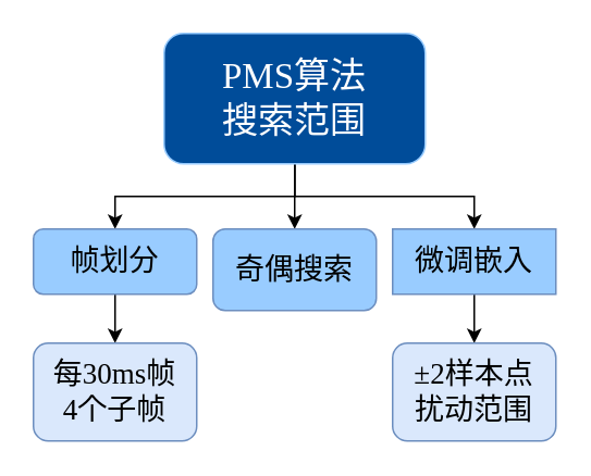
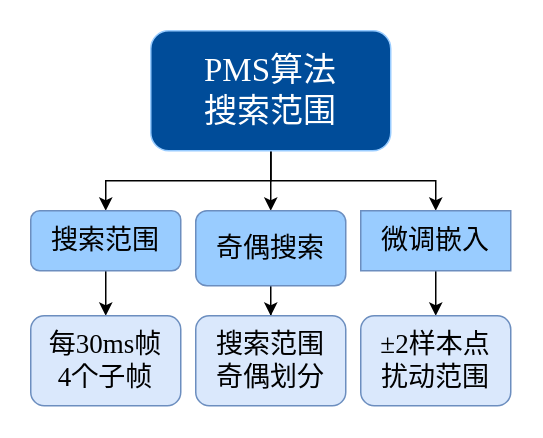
- <mxCell id="7" value="&lt;font style=&quot;font-size: 18px;&quot;&gt;帧划分&lt;/font&gt;" style="rounded=1;whiteSpace=wrap;html=1;fillColor=#99CCFF;strokeColor=#6c8ebf;" vertex="1" parent="1"><mxGeometry x="20" y="140" width="100" height="40" as="geometry" /></mxCell>
+ <mxCell id="7" value="&lt;font style=&quot;font-size: 18px;&quot;&gt;搜索范围&lt;/font&gt;" style="rounded=1;whiteSpace=wrap;html=1;fillColor=#99CCFF;strokeColor=#6c8ebf;" vertex="1" parent="1"><mxGeometry x="20" y="140" width="100" height="40" as="geometry" /></mxCell>
+ <mxCell id="8" style="edgeStyle=orthogonalEdgeStyle;rounded=0;orthogonalLoop=1;jettySize=auto;html=1;exitX=0.5;exitY=1;exitDx=0;exitDy=0;" edge="1" parent="1" source="9" target="13"><mxGeometry relative="1" as="geometry" /></mxCell>
+ <mxCell id="13" value="&lt;font style=&quot;font-size: 18px;&quot;&gt;搜索范围&lt;/font&gt;&lt;div&gt;&lt;span style=&quot;font-size: 18px; background-color: transparent; color: light-dark(rgb(0, 0, 0), rgb(255, 255, 255));&quot;&gt;奇偶划分&lt;/span&gt;&lt;/div&gt;" style="rounded=1;whiteSpace=wrap;html=1;fillColor=#dae8fc;strokeColor=#6c8ebf;" vertex="1" parent="1"><mxGeometry x="130" y="210" width="100" height="60" as="geometry" /></mxCell>
